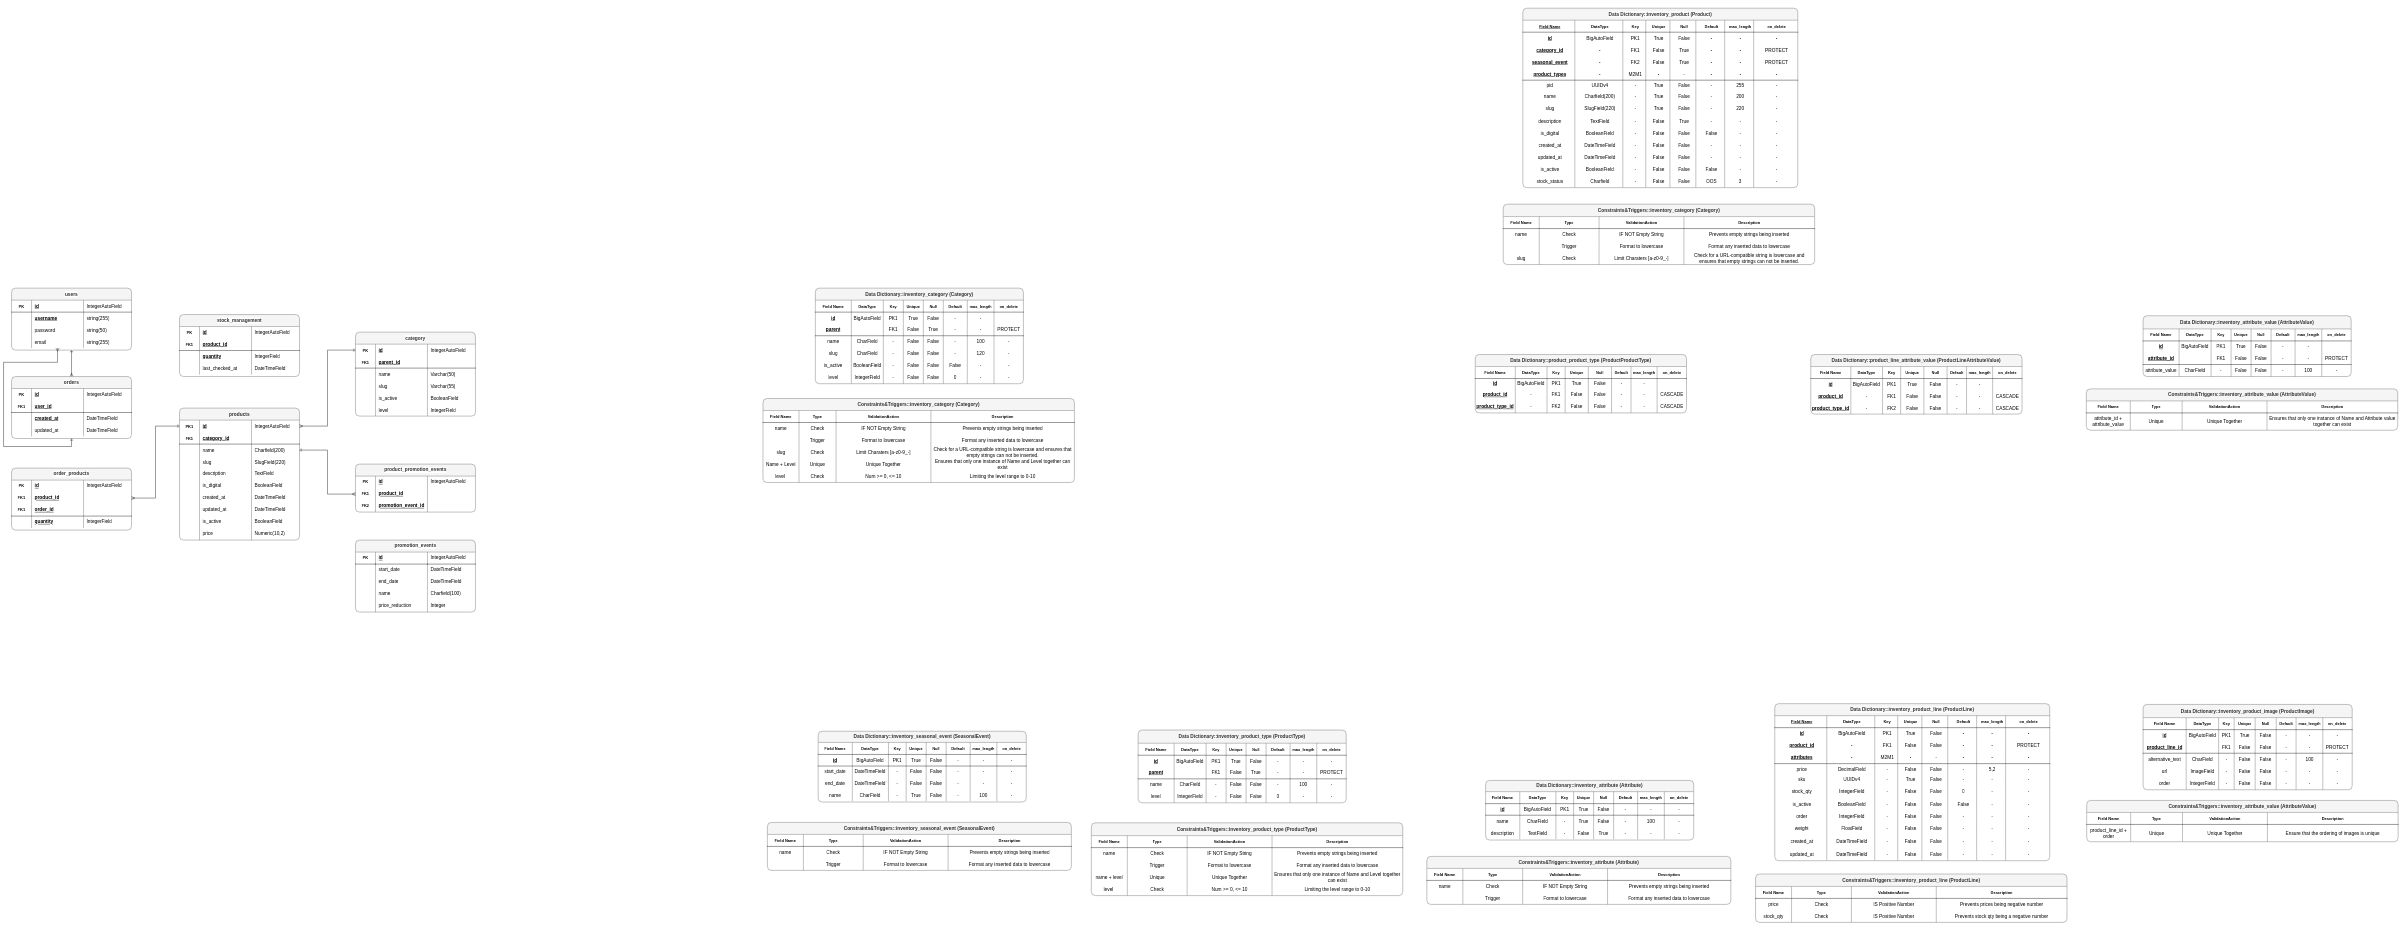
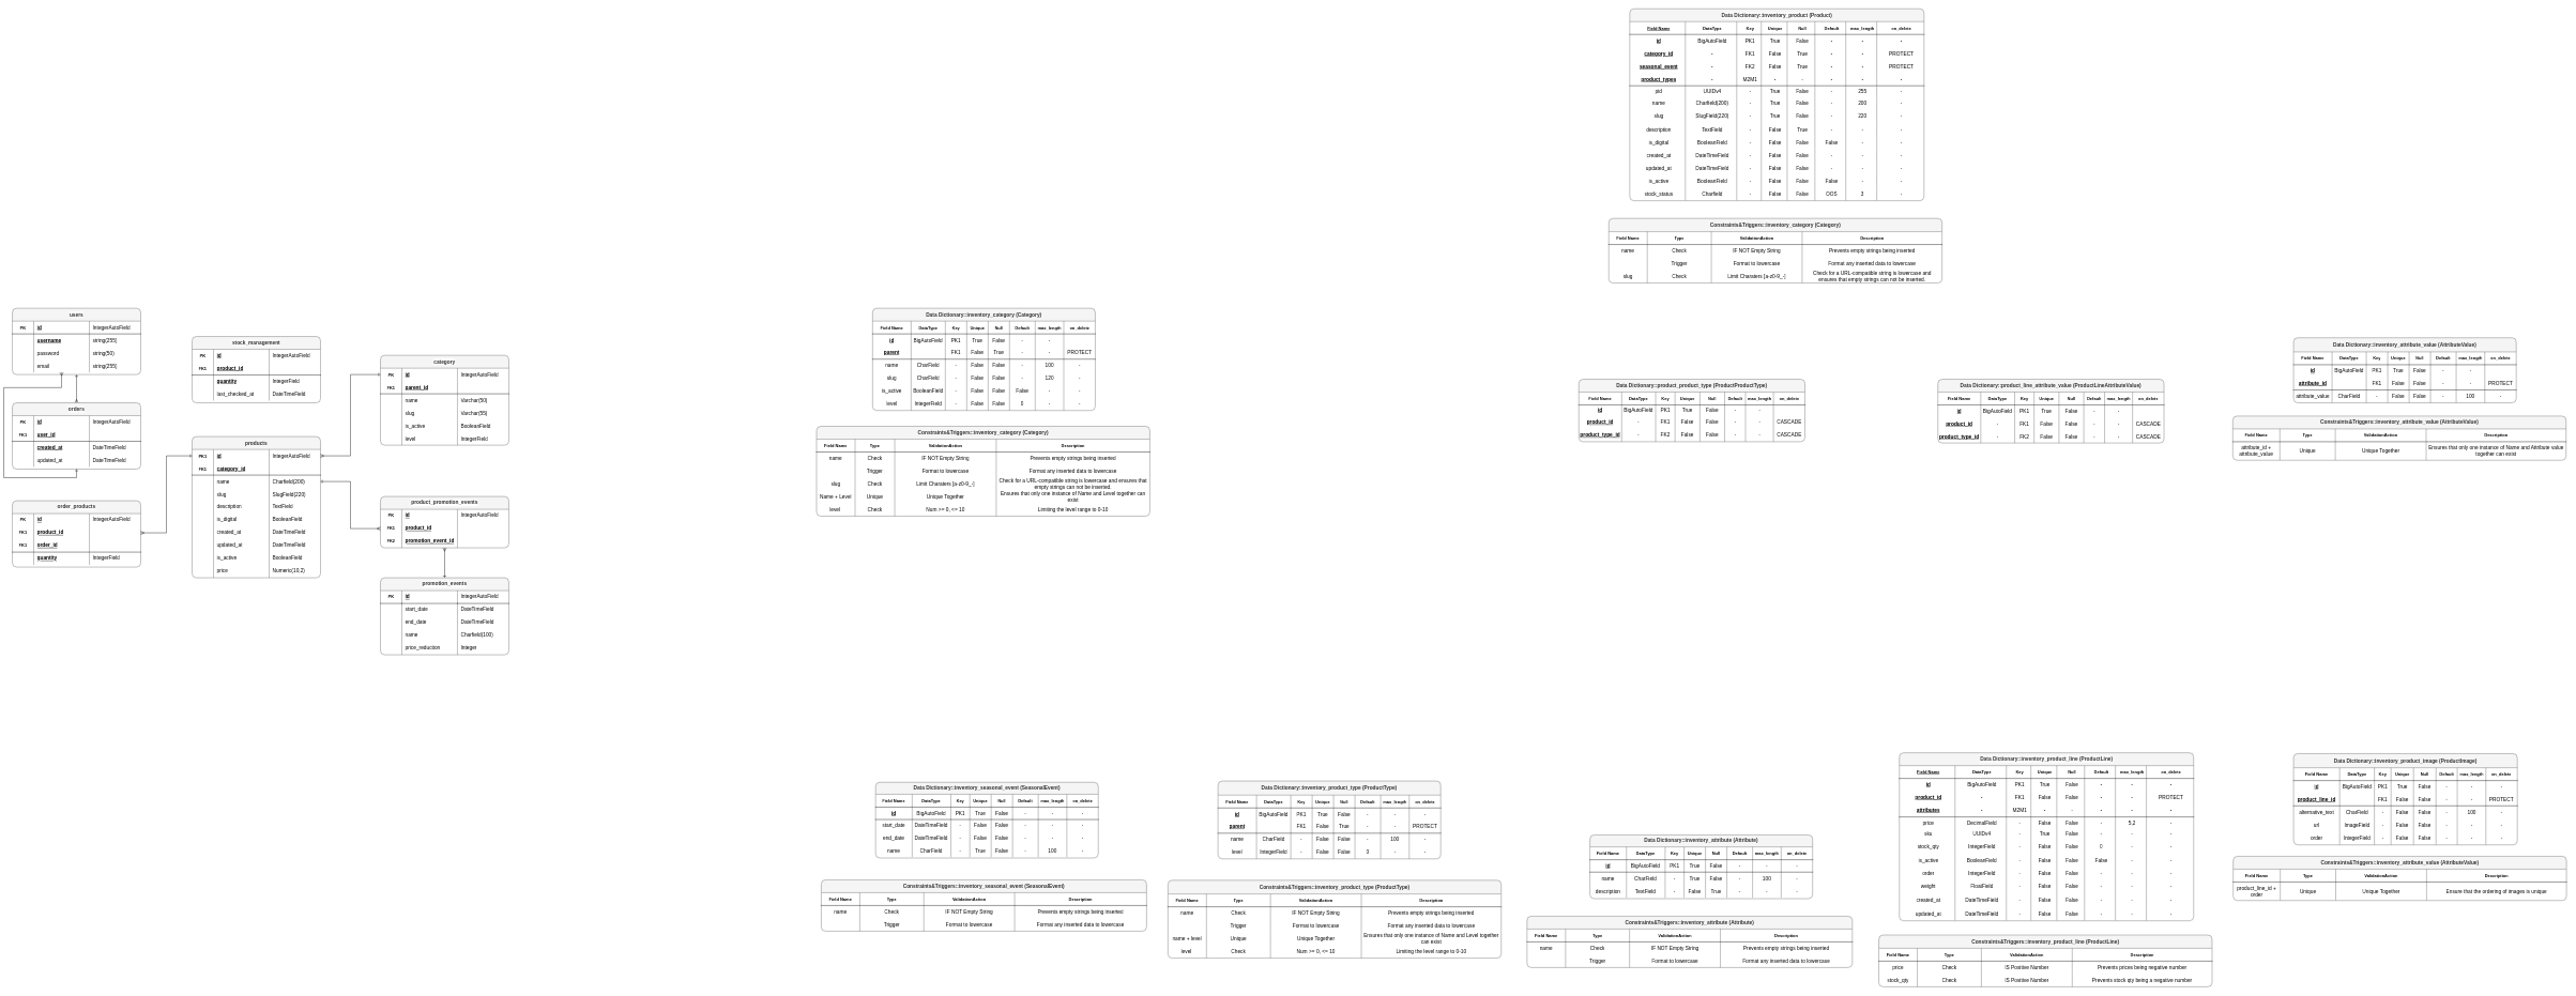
+ <mxCell id="849" style="edgeStyle=orthogonalEdgeStyle;rounded=0;orthogonalLoop=1;jettySize=auto;html=1;entryX=0.5;entryY=0;entryDx=0;entryDy=0;endArrow=ERone;endFill=0;startArrow=ERmany;startFill=0;" parent="1" source="850" target="91" edge="1"><mxGeometry relative="1" as="geometry" /></mxCell>
